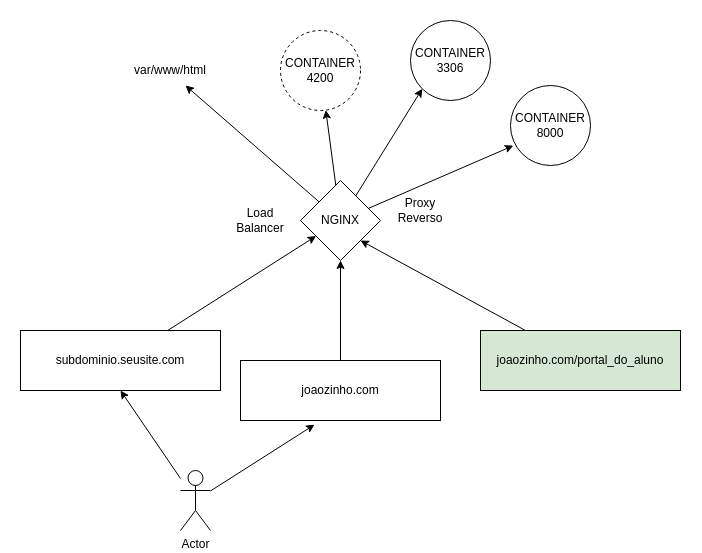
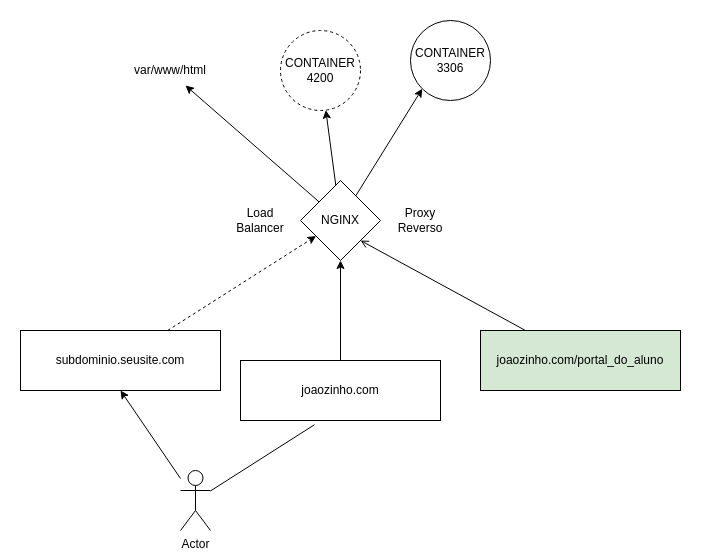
- <mxCell id="12" value="CONTAINER 8000" style="ellipse;whiteSpace=wrap;html=1;rounded=0;" vertex="1" parent="1"><mxGeometry x="510" y="85" width="80" height="80" as="geometry" /></mxCell>
- <mxCell id="9" style="edgeStyle=none;html=1;entryX=0.035;entryY=0.752;entryDx=0;entryDy=0;entryPerimeter=0;" edge="1" parent="1" source="11" target="12"><mxGeometry relative="1" as="geometry" /></mxCell>
- <mxCell id="17" value="Proxy Reverso" style="text;html=1;strokeColor=none;fillColor=none;align=center;verticalAlign=middle;whiteSpace=wrap;rounded=0;" vertex="1" parent="1"><mxGeometry x="390" y="195" width="60" height="30" as="geometry" /></mxCell>
+ <mxCell id="17" value="Proxy Reverso" style="text;html=1;strokeColor=none;fillColor=none;align=center;verticalAlign=middle;whiteSpace=wrap;rounded=0;" vertex="1" parent="1"><mxGeometry x="390" y="205" width="60" height="30" as="geometry" /></mxCell>
- <mxCell id="15" style="edgeStyle=none;html=1;entryX=1;entryY=1;entryDx=0;entryDy=0;" edge="1" parent="1" source="16" target="11"><mxGeometry relative="1" as="geometry" /></mxCell>
+ <mxCell id="15" style="edgeStyle=none;html=1;entryX=1;entryY=1;entryDx=0;entryDy=0;endArrow=open;" edge="1" parent="1" source="16" target="11"><mxGeometry relative="1" as="geometry" /></mxCell>
- <mxCell id="2" value="" style="edgeStyle=none;html=1;" edge="1" parent="1" source="3" target="11"><mxGeometry relative="1" as="geometry" /></mxCell>
+ <mxCell id="2" value="" style="edgeStyle=none;html=1;dashed=1;" edge="1" parent="1" source="3" target="11"><mxGeometry relative="1" as="geometry" /></mxCell>
- <mxCell id="5" style="edgeStyle=none;html=1;entryX=0.37;entryY=1.07;entryDx=0;entryDy=0;entryPerimeter=0;" edge="1" parent="1" source="6" target="19"><mxGeometry relative="1" as="geometry" /></mxCell>
+ <mxCell id="5" style="edgeStyle=none;html=1;entryX=0.37;entryY=1.07;entryDx=0;entryDy=0;entryPerimeter=0;endArrow=none;" edge="1" parent="1" source="6" target="19"><mxGeometry relative="1" as="geometry" /></mxCell>
